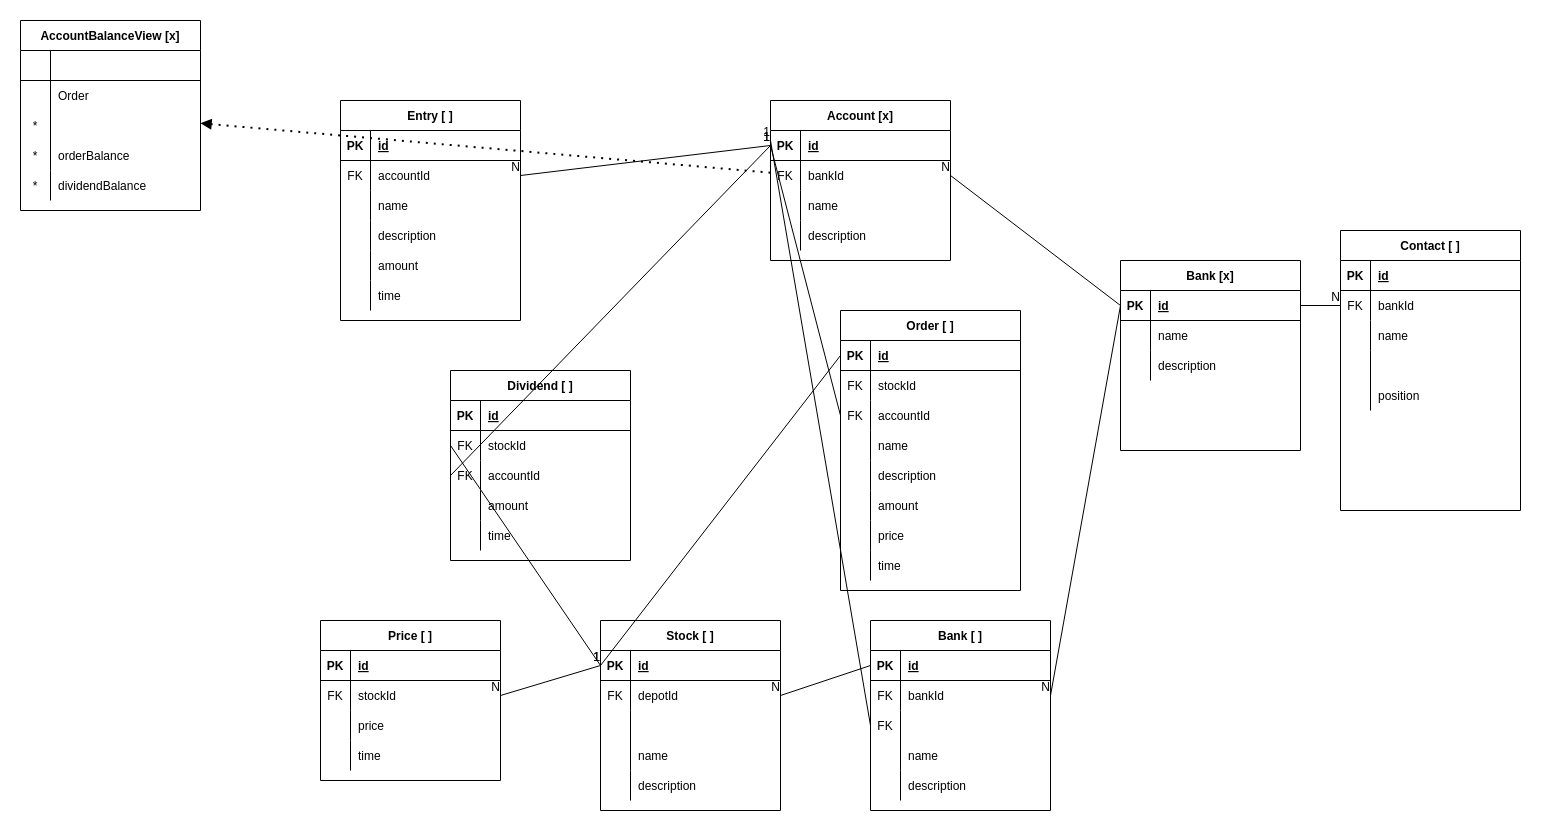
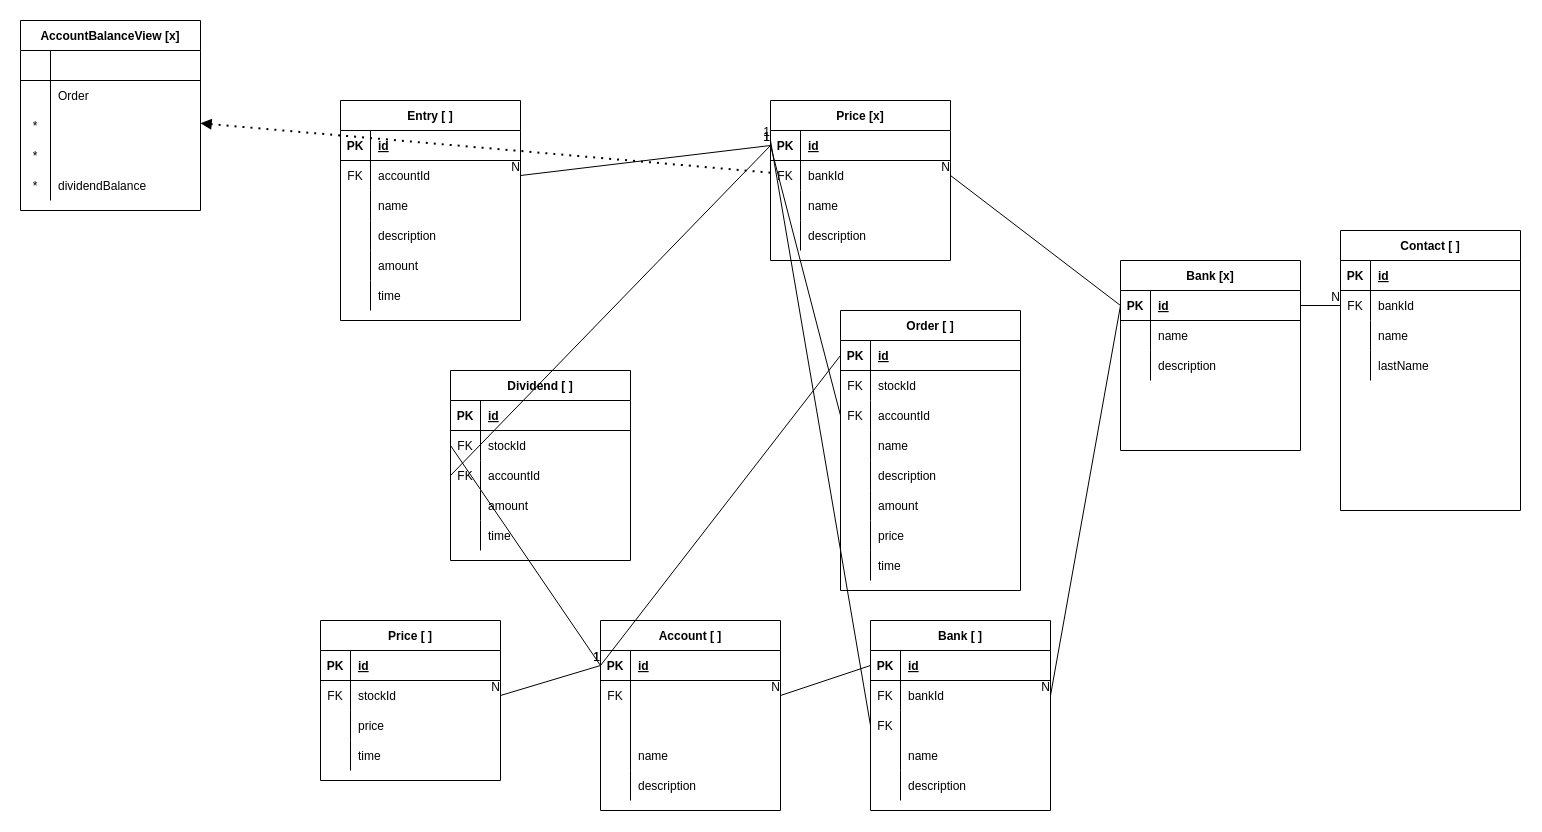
- <mxCell id="40" value="Account [x]" style="shape=table;startSize=30;container=1;collapsible=1;childLayout=tableLayout;fixedRows=1;rowLines=0;fontStyle=1;align=center;resizeLast=1;" parent="1" vertex="1"><mxGeometry x="770" y="100" width="180" height="160" as="geometry" /></mxCell>
+ <mxCell id="40" value="Price [x]" style="shape=table;startSize=30;container=1;collapsible=1;childLayout=tableLayout;fixedRows=1;rowLines=0;fontStyle=1;align=center;resizeLast=1;" parent="1" vertex="1"><mxGeometry x="770" y="100" width="180" height="160" as="geometry" /></mxCell>
- <mxCell id="186" value="orderBalance" style="shape=partialRectangle;connectable=0;fillColor=none;top=0;left=0;bottom=0;right=0;align=left;spacingLeft=6;overflow=hidden;" parent="184" vertex="1"><mxGeometry x="30" width="150" height="30" as="geometry"><mxRectangle width="150" height="30" as="alternateBounds" /></mxGeometry></mxCell>
+ <mxCell id="28" value="lastName" style="shape=partialRectangle;connectable=0;fillColor=none;top=0;left=0;bottom=0;right=0;align=left;spacingLeft=6;overflow=hidden;" parent="26" vertex="1"><mxGeometry x="30" width="150" height="30" as="geometry"><mxRectangle width="150" height="30" as="alternateBounds" /></mxGeometry></mxCell>
- <mxCell id="31" value="position" style="shape=partialRectangle;connectable=0;fillColor=none;top=0;left=0;bottom=0;right=0;align=left;spacingLeft=6;overflow=hidden;" parent="29" vertex="1"><mxGeometry x="30" width="150" height="30" as="geometry"><mxRectangle width="150" height="30" as="alternateBounds" /></mxGeometry></mxCell>
- <mxCell id="93" value="Stock [ ]" style="shape=table;startSize=30;container=1;collapsible=1;childLayout=tableLayout;fixedRows=1;rowLines=0;fontStyle=1;align=center;resizeLast=1;" parent="1" vertex="1"><mxGeometry x="600" y="620" width="180" height="190" as="geometry" /></mxCell>
+ <mxCell id="93" value="Account [ ]" style="shape=table;startSize=30;container=1;collapsible=1;childLayout=tableLayout;fixedRows=1;rowLines=0;fontStyle=1;align=center;resizeLast=1;" parent="1" vertex="1"><mxGeometry x="600" y="620" width="180" height="190" as="geometry" /></mxCell>
- <mxCell id="99" value="depotId" style="shape=partialRectangle;connectable=0;fillColor=none;top=0;left=0;bottom=0;right=0;align=left;spacingLeft=6;overflow=hidden;" parent="97" vertex="1"><mxGeometry x="30" width="150" height="30" as="geometry"><mxRectangle width="150" height="30" as="alternateBounds" /></mxGeometry></mxCell>
